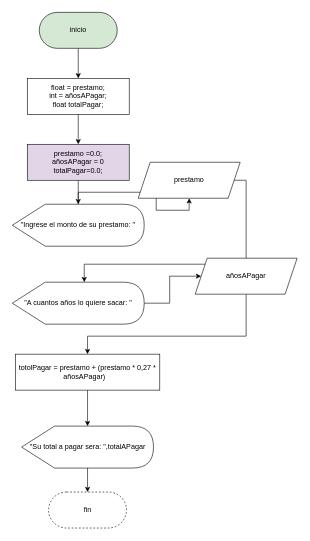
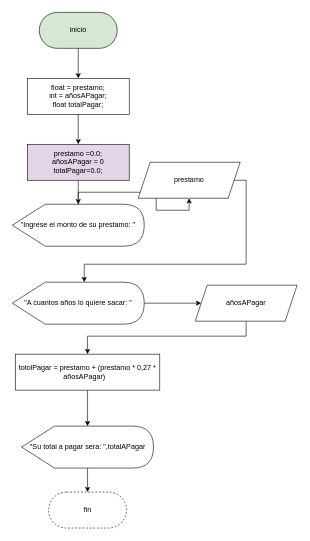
- <mxCell id="15" value="añosAPagar" style="shape=parallelogram;perimeter=parallelogramPerimeter;whiteSpace=wrap;html=1;fixedSize=1;rounded=0;strokeColor=default;align=center;verticalAlign=middle;fontFamily=Helvetica;fontSize=12;fontColor=default;fillColor=default;" vertex="1" parent="1"><mxGeometry x="325" y="430" width="170" height="60" as="geometry" /></mxCell>
+ <mxCell id="15" value="añosAPagar" style="shape=parallelogram;perimeter=parallelogramPerimeter;whiteSpace=wrap;html=1;fixedSize=1;rounded=0;strokeColor=default;align=center;verticalAlign=middle;fontFamily=Helvetica;fontSize=12;fontColor=default;fillColor=default;" vertex="1" parent="1"><mxGeometry x="325" y="475" width="170" height="60" as="geometry" /></mxCell>
